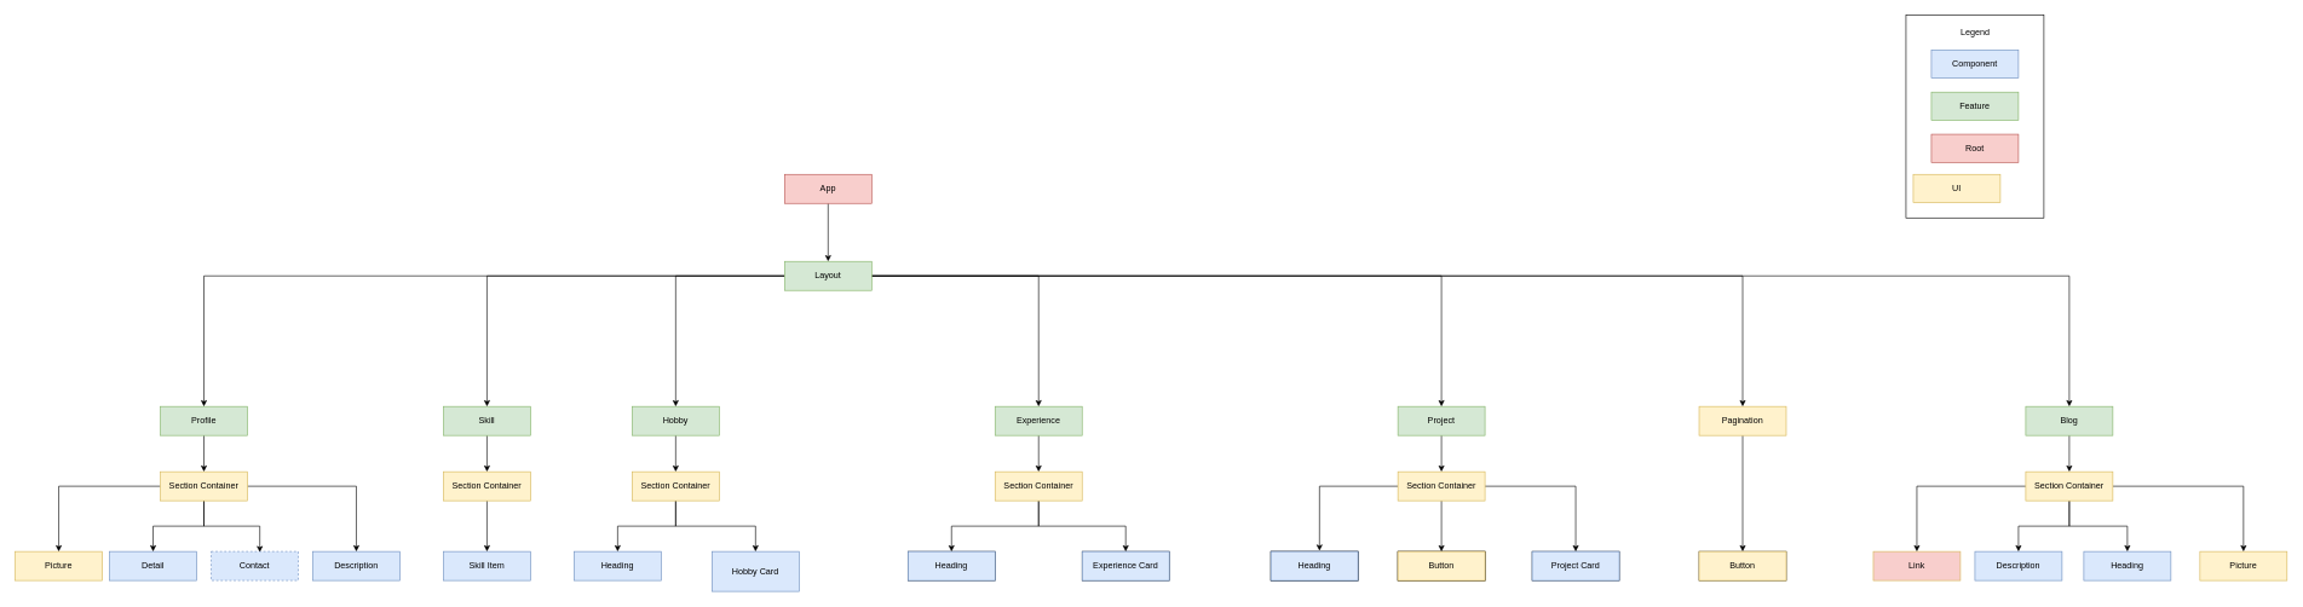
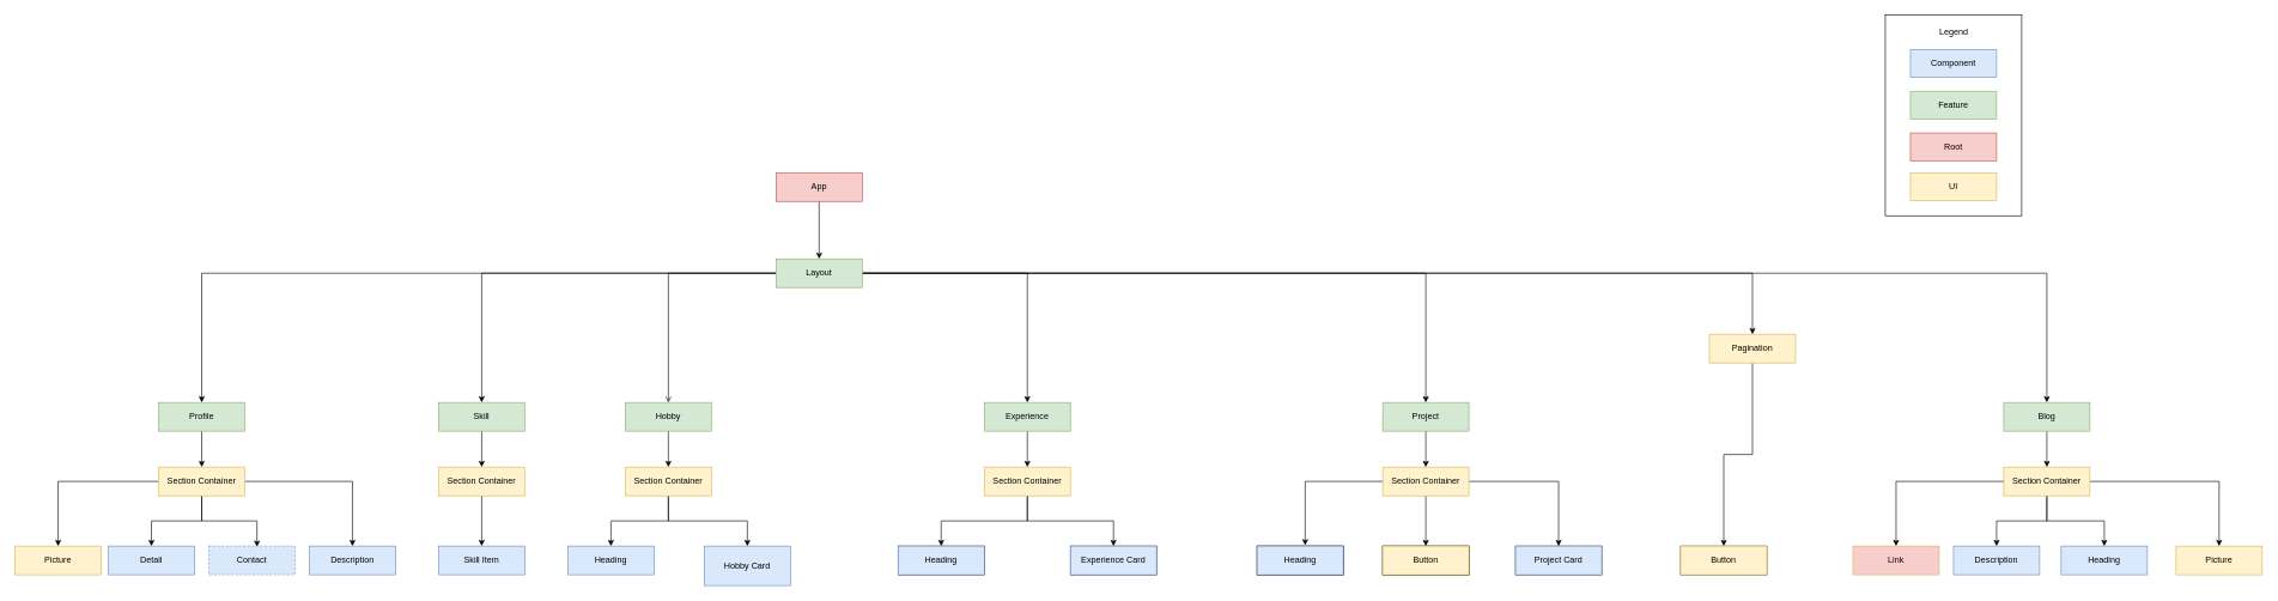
- <mxCell id="48" value="UI" style="rounded=0;whiteSpace=wrap;html=1;fillColor=#fff2cc;strokeColor=#d6b656;" parent="42" vertex="1"><mxGeometry x="10" y="220" width="120" height="38.75" as="geometry" /></mxCell>
+ <mxCell id="48" value="UI" style="rounded=0;whiteSpace=wrap;html=1;fillColor=#fff2cc;strokeColor=#d6b656;" parent="42" vertex="1"><mxGeometry x="35" y="220" width="120" height="38.75" as="geometry" /></mxCell>
- <mxCell id="31" style="edgeStyle=orthogonalEdgeStyle;rounded=0;orthogonalLoop=1;jettySize=auto;html=1;" parent="1" source="36" target="14" edge="1"><mxGeometry relative="1" as="geometry" /></mxCell>
+ <mxCell id="31" style="edgeStyle=orthogonalEdgeStyle;rounded=0;orthogonalLoop=1;jettySize=auto;html=1;endArrow=open;" parent="1" source="36" target="14" edge="1"><mxGeometry relative="1" as="geometry" /></mxCell>
- <mxCell id="27" value="Pagination" style="rounded=0;whiteSpace=wrap;html=1;fillColor=#fff2cc;strokeColor=#d6b656;" parent="1" vertex="1"><mxGeometry x="2340" y="560" width="120" height="40" as="geometry" /></mxCell>
+ <mxCell id="27" value="Pagination" style="rounded=0;whiteSpace=wrap;html=1;fillColor=#fff2cc;strokeColor=#d6b656;" parent="1" vertex="1"><mxGeometry x="2380" y="465" width="120" height="40" as="geometry" /></mxCell>
